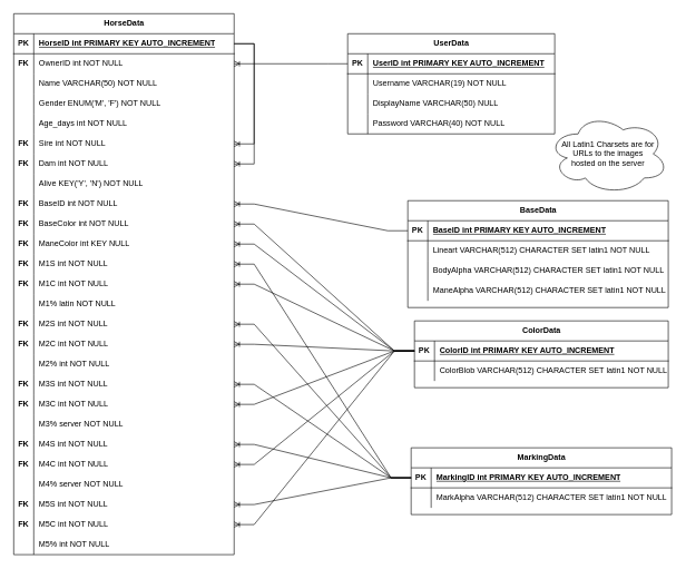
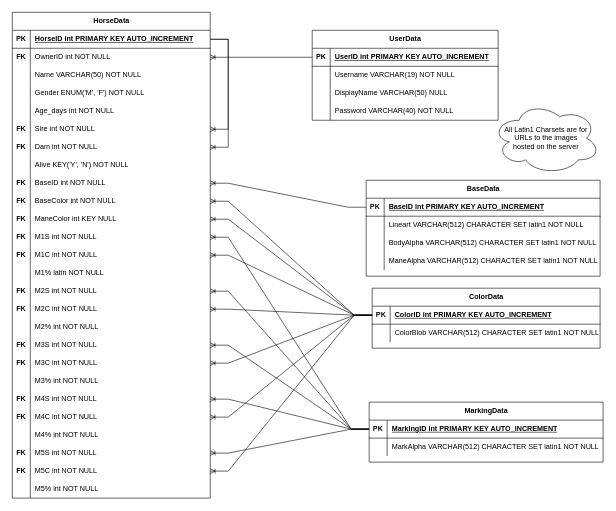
- <mxCell id="75" value="M3% server NOT NULL" style="shape=partialRectangle;connectable=0;fillColor=none;top=0;left=0;bottom=0;right=0;align=left;spacingLeft=6;overflow=hidden;whiteSpace=wrap;html=1;" vertex="1" parent="73"><mxGeometry x="30" width="300" height="30" as="geometry"><mxRectangle width="300" height="30" as="alternateBounds" /></mxGeometry></mxCell>
+ <mxCell id="75" value="M3% int NOT NULL" style="shape=partialRectangle;connectable=0;fillColor=none;top=0;left=0;bottom=0;right=0;align=left;spacingLeft=6;overflow=hidden;whiteSpace=wrap;html=1;" vertex="1" parent="73"><mxGeometry x="30" width="300" height="30" as="geometry"><mxRectangle width="300" height="30" as="alternateBounds" /></mxGeometry></mxCell>
- <mxCell id="84" value="M4% server NOT NULL" style="shape=partialRectangle;connectable=0;fillColor=none;top=0;left=0;bottom=0;right=0;align=left;spacingLeft=6;overflow=hidden;whiteSpace=wrap;html=1;" vertex="1" parent="82"><mxGeometry x="30" width="300" height="30" as="geometry"><mxRectangle width="300" height="30" as="alternateBounds" /></mxGeometry></mxCell>
+ <mxCell id="84" value="M4% int NOT NULL" style="shape=partialRectangle;connectable=0;fillColor=none;top=0;left=0;bottom=0;right=0;align=left;spacingLeft=6;overflow=hidden;whiteSpace=wrap;html=1;" vertex="1" parent="82"><mxGeometry x="30" width="300" height="30" as="geometry"><mxRectangle width="300" height="30" as="alternateBounds" /></mxGeometry></mxCell>
